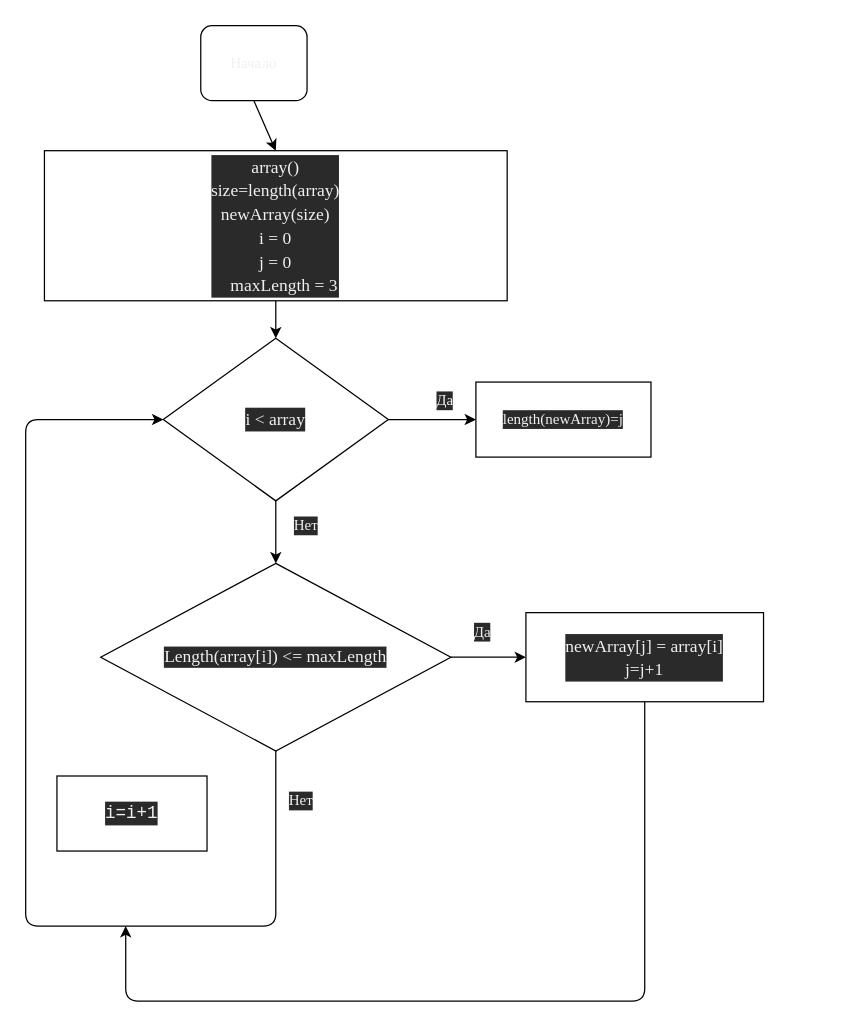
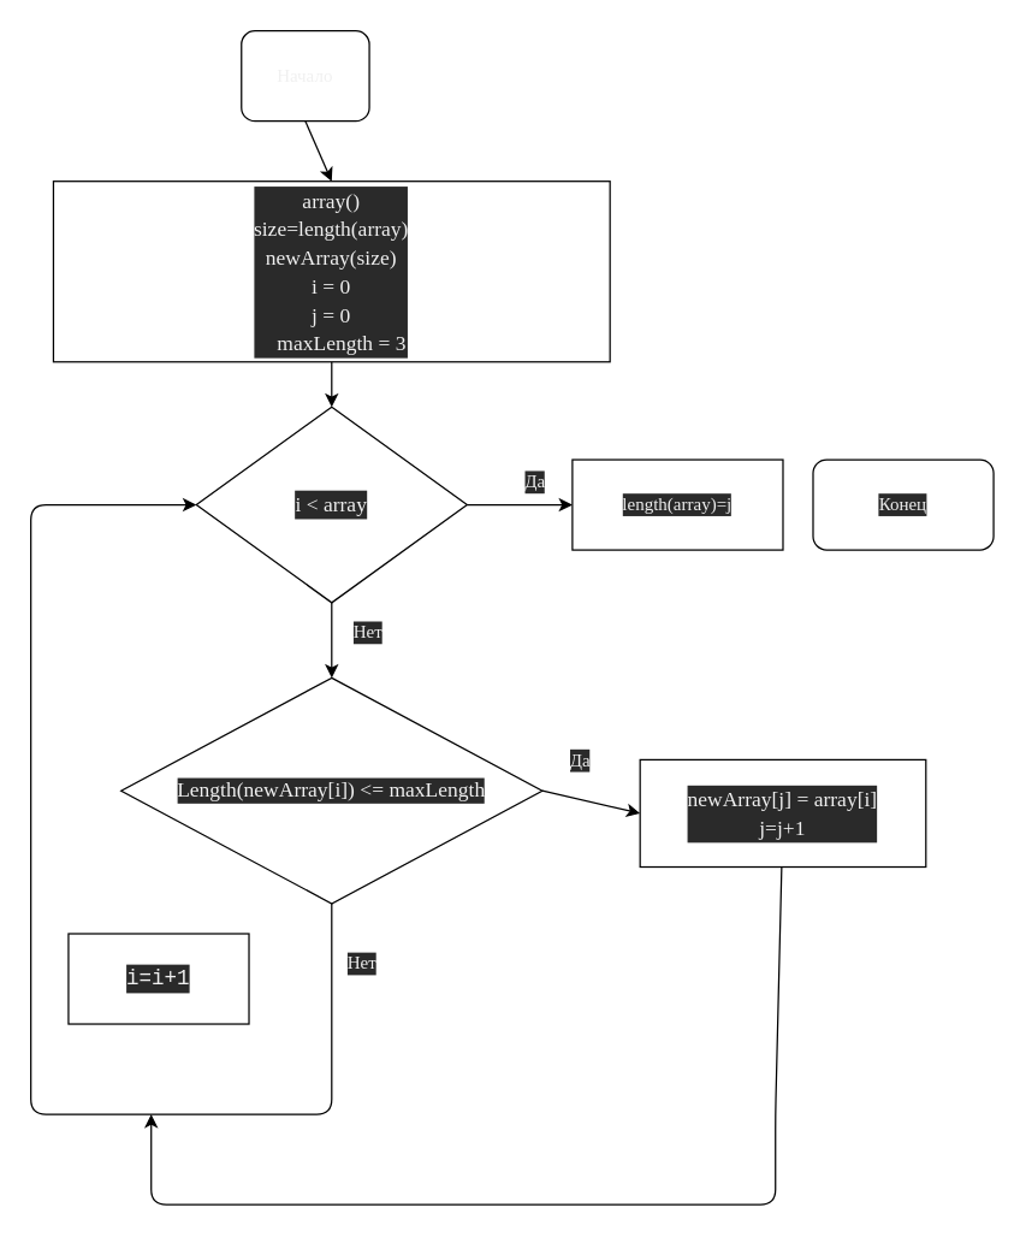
- <mxCell id="20" value="length(newArray)=j" style="rounded=0;whiteSpace=wrap;html=1;labelBackgroundColor=#2A2A2A;fontFamily=Verdana;fontColor=#F0F0F0;" vertex="1" parent="1"><mxGeometry x="380" y="305" width="140" height="60" as="geometry" /></mxCell>
+ <mxCell id="20" value="length(array)=j" style="rounded=0;whiteSpace=wrap;html=1;labelBackgroundColor=#2A2A2A;fontFamily=Verdana;fontColor=#F0F0F0;" vertex="1" parent="1"><mxGeometry x="380" y="305" width="140" height="60" as="geometry" /></mxCell>
+ <mxCell id="18" value="Конец" style="rounded=1;whiteSpace=wrap;html=1;labelBackgroundColor=#2A2A2A;fontFamily=Verdana;fontColor=#F0F0F0;" vertex="1" parent="1"><mxGeometry x="540" y="305" width="120" height="60" as="geometry" /></mxCell>
- <mxCell id="13" value="&lt;span style=&quot;font-size: 14px;&quot;&gt;Length(&lt;/span&gt;&lt;span style=&quot;font-size: 14px;&quot;&gt;array&lt;/span&gt;&lt;span style=&quot;font-size: 14px;&quot;&gt;[&lt;/span&gt;&lt;span style=&quot;font-size: 14px;&quot;&gt;i&lt;/span&gt;&lt;span style=&quot;font-size: 14px;&quot;&gt;]) &amp;lt;= &lt;/span&gt;&lt;span style=&quot;font-size: 14px;&quot;&gt;maxLength&lt;/span&gt;&lt;span style=&quot;font-size: 14px;&quot;&gt;&lt;br&gt;&lt;/span&gt;" style="rhombus;whiteSpace=wrap;html=1;labelBackgroundColor=#2A2A2A;fontFamily=Verdana;fontColor=#F0F0F0;" vertex="1" parent="1"><mxGeometry x="80" y="450" width="280" height="150" as="geometry" /></mxCell>
+ <mxCell id="13" value="&lt;span style=&quot;font-size: 14px;&quot;&gt;Length(&lt;/span&gt;&lt;span style=&quot;font-size: 14px;&quot;&gt;newArray&lt;/span&gt;&lt;span style=&quot;font-size: 14px;&quot;&gt;[&lt;/span&gt;&lt;span style=&quot;font-size: 14px;&quot;&gt;i&lt;/span&gt;&lt;span style=&quot;font-size: 14px;&quot;&gt;]) &amp;lt;= &lt;/span&gt;&lt;span style=&quot;font-size: 14px;&quot;&gt;maxLength&lt;/span&gt;&lt;span style=&quot;font-size: 14px;&quot;&gt;&lt;br&gt;&lt;/span&gt;" style="rhombus;whiteSpace=wrap;html=1;labelBackgroundColor=#2A2A2A;fontFamily=Verdana;fontColor=#F0F0F0;" vertex="1" parent="1"><mxGeometry x="80" y="450" width="280" height="150" as="geometry" /></mxCell>
- <mxCell id="15" value="&lt;div style=&quot;font-size: 14px ; line-height: 19px&quot;&gt;&lt;div&gt;&lt;span&gt;newArray&lt;/span&gt;[&lt;span&gt;j&lt;/span&gt;] = &lt;span&gt;array&lt;/span&gt;[&lt;span&gt;i&lt;/span&gt;]&lt;/div&gt;&lt;div&gt;&lt;span&gt;j=j+1&lt;/span&gt;&lt;/div&gt;&lt;/div&gt;" style="rounded=0;whiteSpace=wrap;html=1;labelBackgroundColor=#2A2A2A;fontFamily=Verdana;fontColor=#F0F0F0;" vertex="1" parent="1"><mxGeometry x="420" y="489.38" width="190" height="71.25" as="geometry" /></mxCell>
+ <mxCell id="15" value="&lt;div style=&quot;font-size: 14px ; line-height: 19px&quot;&gt;&lt;div&gt;&lt;span&gt;newArray&lt;/span&gt;[&lt;span&gt;j&lt;/span&gt;] = &lt;span&gt;array&lt;/span&gt;[&lt;span&gt;i&lt;/span&gt;]&lt;/div&gt;&lt;div&gt;&lt;span&gt;j=j+1&lt;/span&gt;&lt;/div&gt;&lt;/div&gt;" style="rounded=0;whiteSpace=wrap;html=1;labelBackgroundColor=#2A2A2A;fontFamily=Verdana;fontColor=#F0F0F0;" vertex="1" parent="1"><mxGeometry x="425" y="504.38" width="190" height="71.25" as="geometry" /></mxCell>
